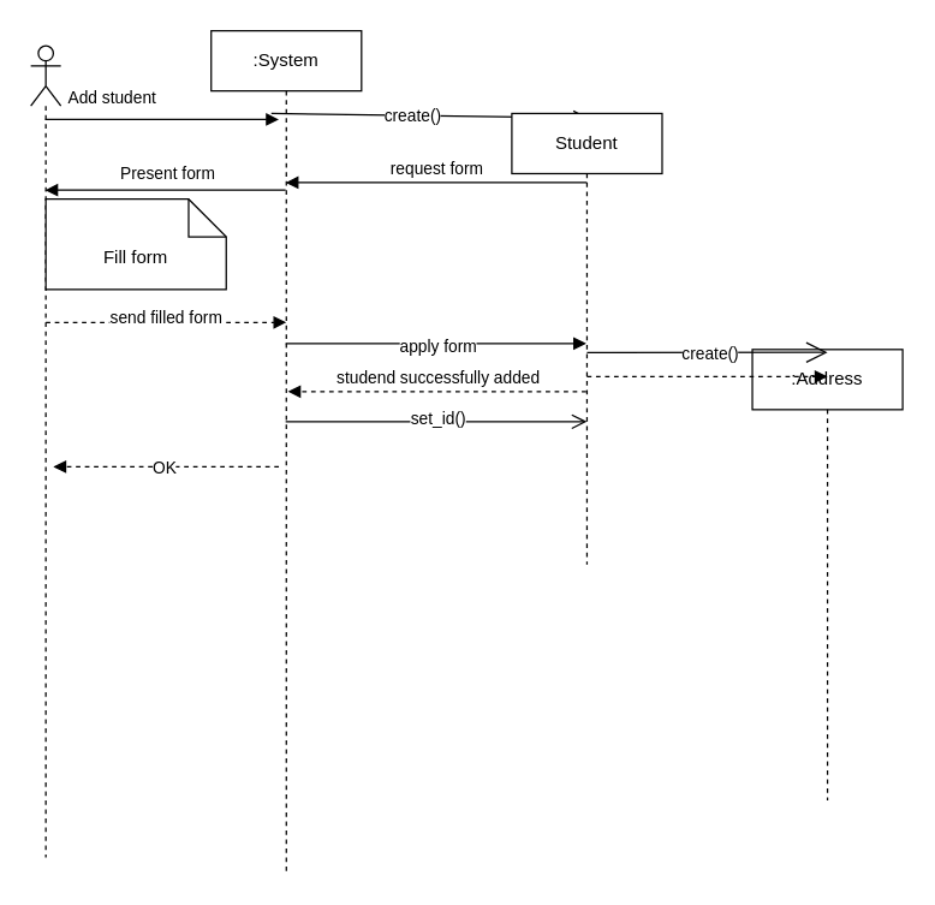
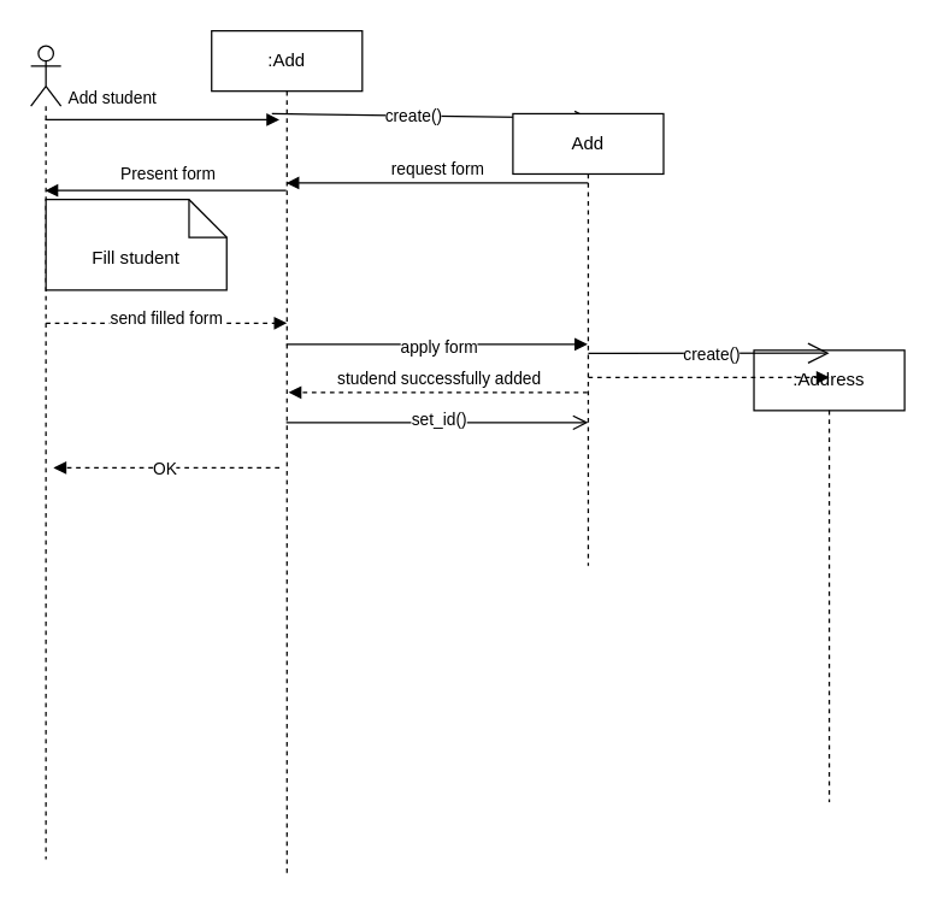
- <mxCell id="3" value=":System" style="shape=umlLifeline;perimeter=lifelinePerimeter;whiteSpace=wrap;html=1;container=1;dropTarget=0;collapsible=0;recursiveResize=0;outlineConnect=0;portConstraint=eastwest;newEdgeStyle={&quot;curved&quot;:0,&quot;rounded&quot;:0};" parent="1" vertex="1"><mxGeometry x="140" width="100" height="560" as="geometry" y="20" /></mxCell>
+ <mxCell id="3" value=":Add" style="shape=umlLifeline;perimeter=lifelinePerimeter;whiteSpace=wrap;html=1;container=1;dropTarget=0;collapsible=0;recursiveResize=0;outlineConnect=0;portConstraint=eastwest;newEdgeStyle={&quot;curved&quot;:0,&quot;rounded&quot;:0};" parent="1" vertex="1"><mxGeometry x="140" width="100" height="560" as="geometry" y="20" /></mxCell>
- <mxCell id="10" value="Student" style="shape=umlLifeline;perimeter=lifelinePerimeter;whiteSpace=wrap;html=1;container=1;dropTarget=0;collapsible=0;recursiveResize=0;outlineConnect=0;portConstraint=eastwest;newEdgeStyle={&quot;curved&quot;:0,&quot;rounded&quot;:0};" parent="1" vertex="1"><mxGeometry x="340" y="75" width="100" height="300" as="geometry" /></mxCell>
+ <mxCell id="10" value="Add" style="shape=umlLifeline;perimeter=lifelinePerimeter;whiteSpace=wrap;html=1;container=1;dropTarget=0;collapsible=0;recursiveResize=0;outlineConnect=0;portConstraint=eastwest;newEdgeStyle={&quot;curved&quot;:0,&quot;rounded&quot;:0};" parent="1" vertex="1"><mxGeometry x="340" y="75" width="100" height="300" as="geometry" /></mxCell>
- <mxCell id="18" value="Fill form" style="shape=note2;boundedLbl=1;whiteSpace=wrap;html=1;size=25;verticalAlign=top;align=center;" vertex="1" parent="1"><mxGeometry x="30" y="132" width="120" height="60" as="geometry" /></mxCell>
+ <mxCell id="18" value="Fill student" style="shape=note2;boundedLbl=1;whiteSpace=wrap;html=1;size=25;verticalAlign=top;align=center;" vertex="1" parent="1"><mxGeometry x="30" y="132" width="120" height="60" as="geometry" /></mxCell>
